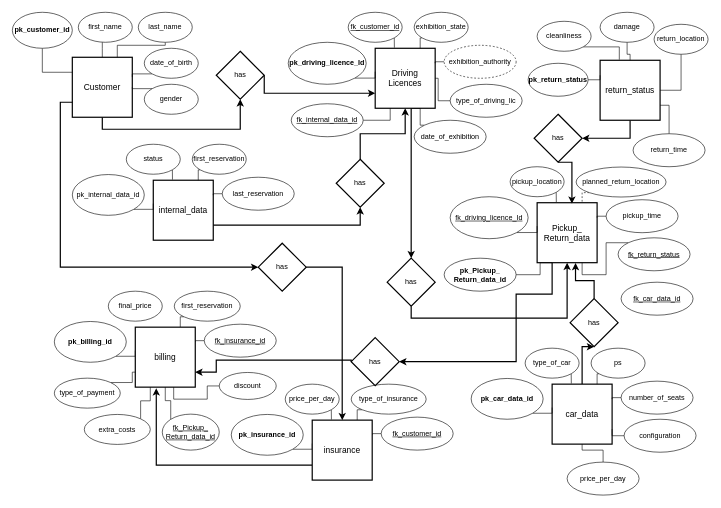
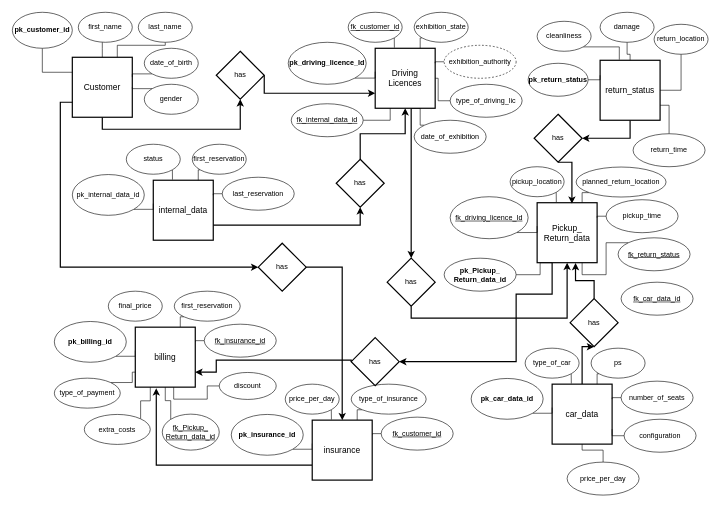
- <mxCell id="49" style="edgeStyle=orthogonalEdgeStyle;rounded=0;orthogonalLoop=1;jettySize=auto;html=1;exitX=0;exitY=1;exitDx=0;exitDy=0;entryX=0.75;entryY=0;entryDx=0;entryDy=0;endArrow=none;endFill=0;dashed=1;" edge="1" parent="1" source="50" target="46"><mxGeometry relative="1" as="geometry" /></mxCell>
+ <mxCell id="49" style="edgeStyle=orthogonalEdgeStyle;rounded=0;orthogonalLoop=1;jettySize=auto;html=1;exitX=0;exitY=1;exitDx=0;exitDy=0;entryX=0.75;entryY=0;entryDx=0;entryDy=0;endArrow=none;endFill=0;" edge="1" parent="1" source="50" target="46"><mxGeometry relative="1" as="geometry" /></mxCell>
